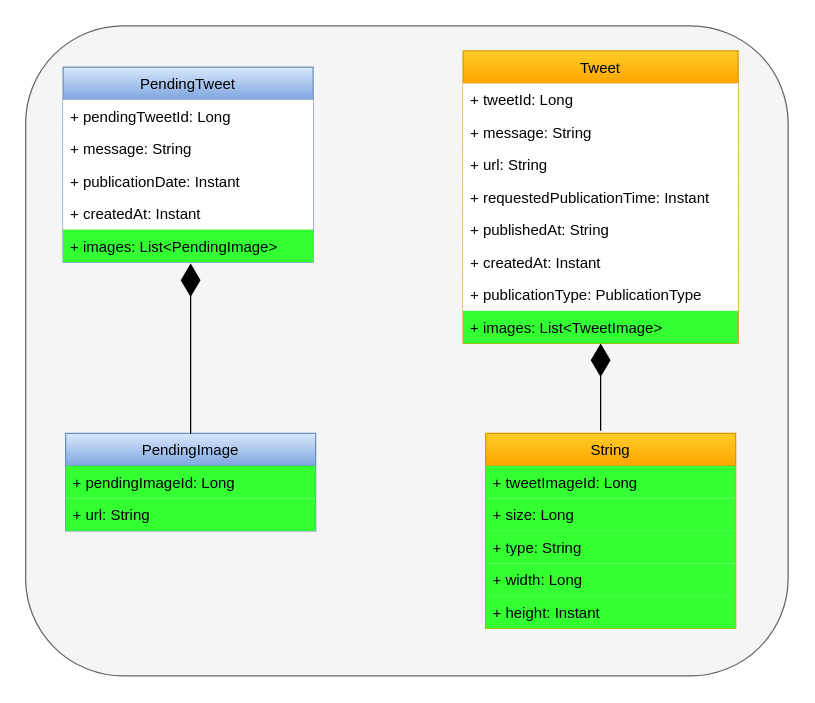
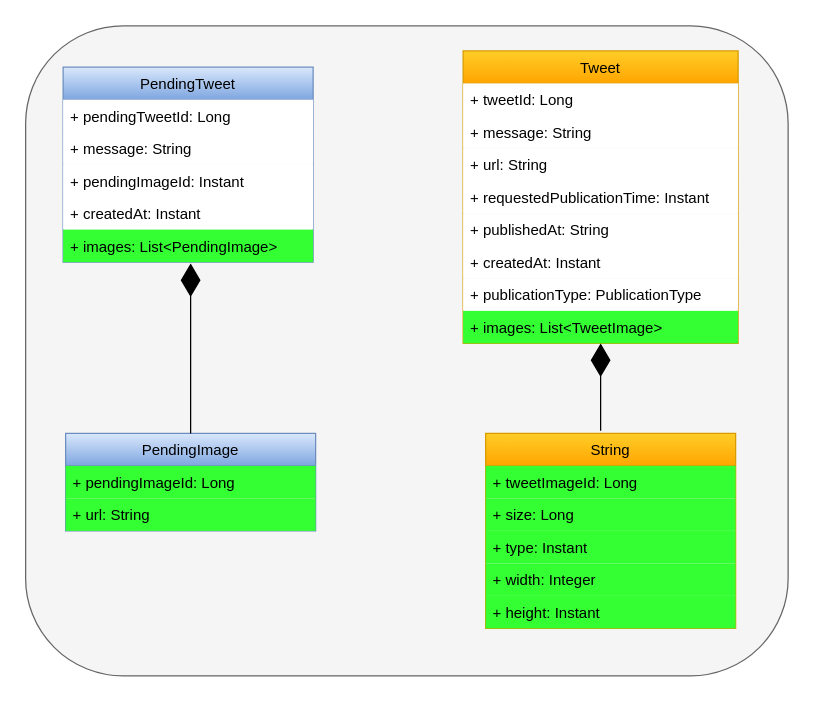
- <mxCell id="6" value="+ publicationDate: Instant" style="text;strokeColor=none;fillColor=default;align=left;verticalAlign=top;spacingLeft=4;spacingRight=4;overflow=hidden;rotatable=0;points=[[0,0.5],[1,0.5]];portConstraint=eastwest;" vertex="1" parent="3"><mxGeometry y="78" width="200" height="26" as="geometry" /></mxCell>
+ <mxCell id="6" value="+ pendingImageId: Instant" style="text;strokeColor=none;fillColor=default;align=left;verticalAlign=top;spacingLeft=4;spacingRight=4;overflow=hidden;rotatable=0;points=[[0,0.5],[1,0.5]];portConstraint=eastwest;" vertex="1" parent="3"><mxGeometry y="78" width="200" height="26" as="geometry" /></mxCell>
- <mxCell id="25" value="+ type: String" style="text;strokeColor=none;fillColor=#33FF33;align=left;verticalAlign=top;spacingLeft=4;spacingRight=4;overflow=hidden;rotatable=0;points=[[0,0.5],[1,0.5]];portConstraint=eastwest;" vertex="1" parent="22"><mxGeometry y="78" width="200" height="26" as="geometry" /></mxCell>
+ <mxCell id="25" value="+ type: Instant" style="text;strokeColor=none;fillColor=#33FF33;align=left;verticalAlign=top;spacingLeft=4;spacingRight=4;overflow=hidden;rotatable=0;points=[[0,0.5],[1,0.5]];portConstraint=eastwest;" vertex="1" parent="22"><mxGeometry y="78" width="200" height="26" as="geometry" /></mxCell>
- <mxCell id="26" value="+ width: Long" style="text;strokeColor=none;fillColor=#33FF33;align=left;verticalAlign=top;spacingLeft=4;spacingRight=4;overflow=hidden;rotatable=0;points=[[0,0.5],[1,0.5]];portConstraint=eastwest;" vertex="1" parent="22"><mxGeometry y="104" width="200" height="26" as="geometry" /></mxCell>
+ <mxCell id="26" value="+ width: Integer" style="text;strokeColor=none;fillColor=#33FF33;align=left;verticalAlign=top;spacingLeft=4;spacingRight=4;overflow=hidden;rotatable=0;points=[[0,0.5],[1,0.5]];portConstraint=eastwest;" vertex="1" parent="22"><mxGeometry y="104" width="200" height="26" as="geometry" /></mxCell>
